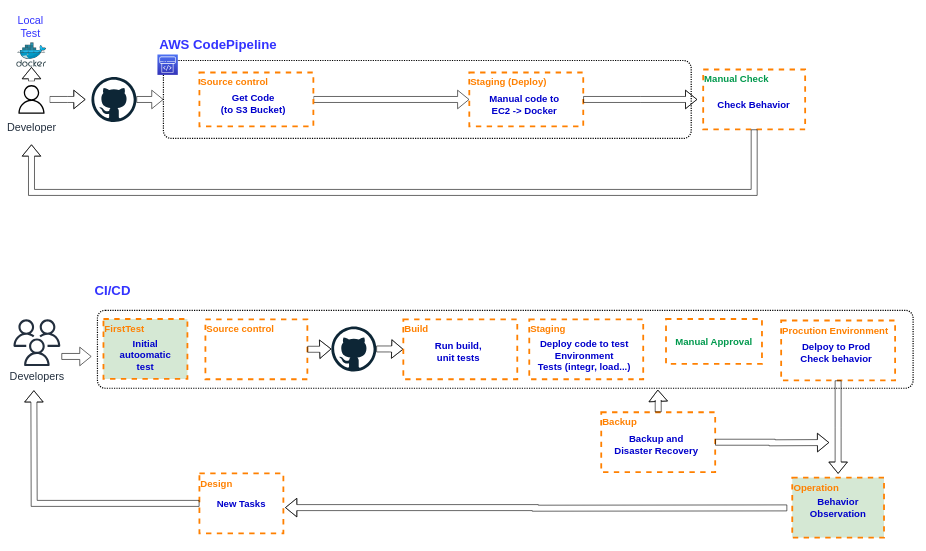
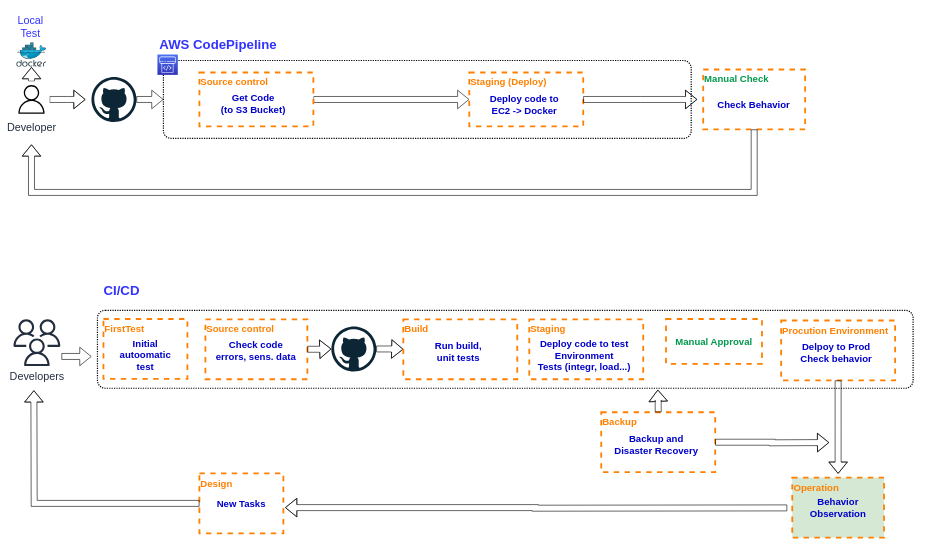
- <mxCell id="13" value="Manual code to&lt;br&gt;EC2 -&amp;gt; Docker" style="text;html=1;strokeColor=none;fillColor=none;align=center;verticalAlign=middle;whiteSpace=wrap;rounded=0;dashed=1;labelBorderColor=none;fontSize=16;fontStyle=1;fontColor=#0000CC;" parent="11" vertex="1"><mxGeometry x="12" y="43" width="160" height="20" as="geometry" /></mxCell>
+ <mxCell id="13" value="Deploy code to&lt;br&gt;EC2 -&amp;gt; Docker" style="text;html=1;strokeColor=none;fillColor=none;align=center;verticalAlign=middle;whiteSpace=wrap;rounded=0;dashed=1;labelBorderColor=none;fontSize=16;fontStyle=1;fontColor=#0000CC;" parent="11" vertex="1"><mxGeometry x="12" y="43" width="160" height="20" as="geometry" /></mxCell>
- <mxCell id="22" value="CI/CD" style="text;html=1;resizable=0;autosize=1;align=center;verticalAlign=middle;points=[];fillColor=none;strokeColor=none;rounded=0;shadow=0;glass=0;labelBackgroundColor=#ffffff;sketch=0;fontSize=22;fontColor=#3333FF;fontStyle=1" parent="1" vertex="1"><mxGeometry x="147" y="470" width="80" height="30" as="geometry" /></mxCell>
+ <mxCell id="22" value="CI/CD" style="text;html=1;resizable=0;autosize=1;align=center;verticalAlign=middle;points=[];fillColor=none;strokeColor=none;rounded=0;shadow=0;glass=0;labelBackgroundColor=#ffffff;sketch=0;fontSize=22;fontColor=#3333FF;fontStyle=1" parent="1" vertex="1"><mxGeometry x="162" y="470" width="80" height="30" as="geometry" /></mxCell>
- <mxCell id="58" value="&lt;font color=&quot;#ff8000&quot;&gt;&lt;span style=&quot;font-size: 16px&quot;&gt;&lt;b&gt;FirstTest&lt;/b&gt;&lt;/span&gt;&lt;/font&gt;" style="rounded=0;whiteSpace=wrap;html=1;verticalAlign=top;align=left;strokeColor=#FF8000;strokeWidth=3;dashed=1;fillColor=#d5e8d4;" parent="57" vertex="1"><mxGeometry x="10" width="140" height="100" as="geometry" /></mxCell>
+ <mxCell id="58" value="&lt;font color=&quot;#ff8000&quot;&gt;&lt;span style=&quot;font-size: 16px&quot;&gt;&lt;b&gt;FirstTest&lt;/b&gt;&lt;/span&gt;&lt;/font&gt;" style="rounded=0;whiteSpace=wrap;html=1;verticalAlign=top;align=left;strokeColor=#FF8000;strokeWidth=3;dashed=1;" parent="57" vertex="1"><mxGeometry x="10" width="140" height="100" as="geometry" /></mxCell>
+ <mxCell id="25" value="Check code&lt;br&gt;errors, sens. data" style="text;html=1;strokeColor=none;fillColor=none;align=center;verticalAlign=middle;whiteSpace=wrap;rounded=0;dashed=1;labelBorderColor=none;fontSize=16;fontStyle=1;fontColor=#0000CC;" parent="23" vertex="1"><mxGeometry x="13.421" y="42" width="143.158" height="20" as="geometry" /></mxCell>
